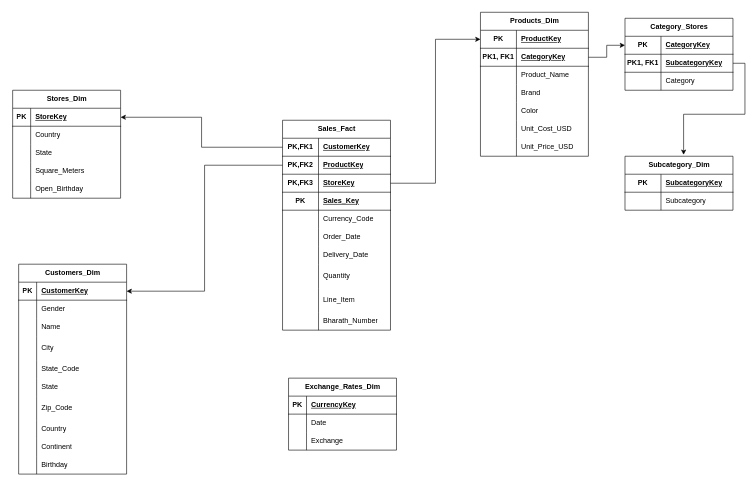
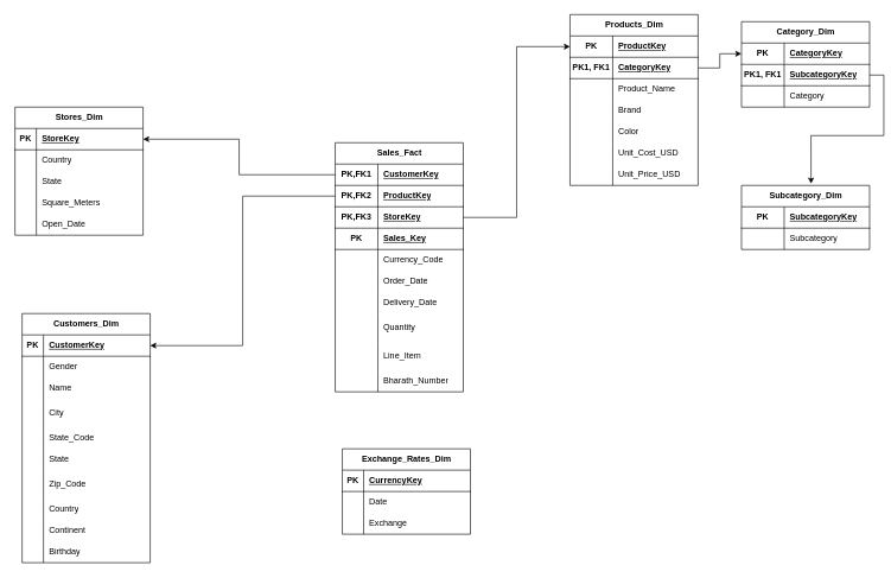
- <mxCell id="115" value="Category_Stores" style="shape=table;startSize=30;container=1;collapsible=1;childLayout=tableLayout;fixedRows=1;rowLines=0;fontStyle=1;align=center;resizeLast=1;html=1;" parent="1" vertex="1"><mxGeometry x="1041" y="30" width="180" height="120" as="geometry" /></mxCell>
+ <mxCell id="115" value="Category_Dim" style="shape=table;startSize=30;container=1;collapsible=1;childLayout=tableLayout;fixedRows=1;rowLines=0;fontStyle=1;align=center;resizeLast=1;html=1;" parent="1" vertex="1"><mxGeometry x="1041" y="30" width="180" height="120" as="geometry" /></mxCell>
- <mxCell id="17" value="Open_Birthday" style="shape=partialRectangle;connectable=0;fillColor=none;top=0;left=0;bottom=0;right=0;align=left;spacingLeft=6;overflow=hidden;whiteSpace=wrap;html=1;" parent="15" vertex="1"><mxGeometry x="30" width="150" height="30" as="geometry"><mxRectangle width="150" height="30" as="alternateBounds" /></mxGeometry></mxCell>
+ <mxCell id="17" value="Open_Date" style="shape=partialRectangle;connectable=0;fillColor=none;top=0;left=0;bottom=0;right=0;align=left;spacingLeft=6;overflow=hidden;whiteSpace=wrap;html=1;" parent="15" vertex="1"><mxGeometry x="30" width="150" height="30" as="geometry"><mxRectangle width="150" height="30" as="alternateBounds" /></mxGeometry></mxCell>
